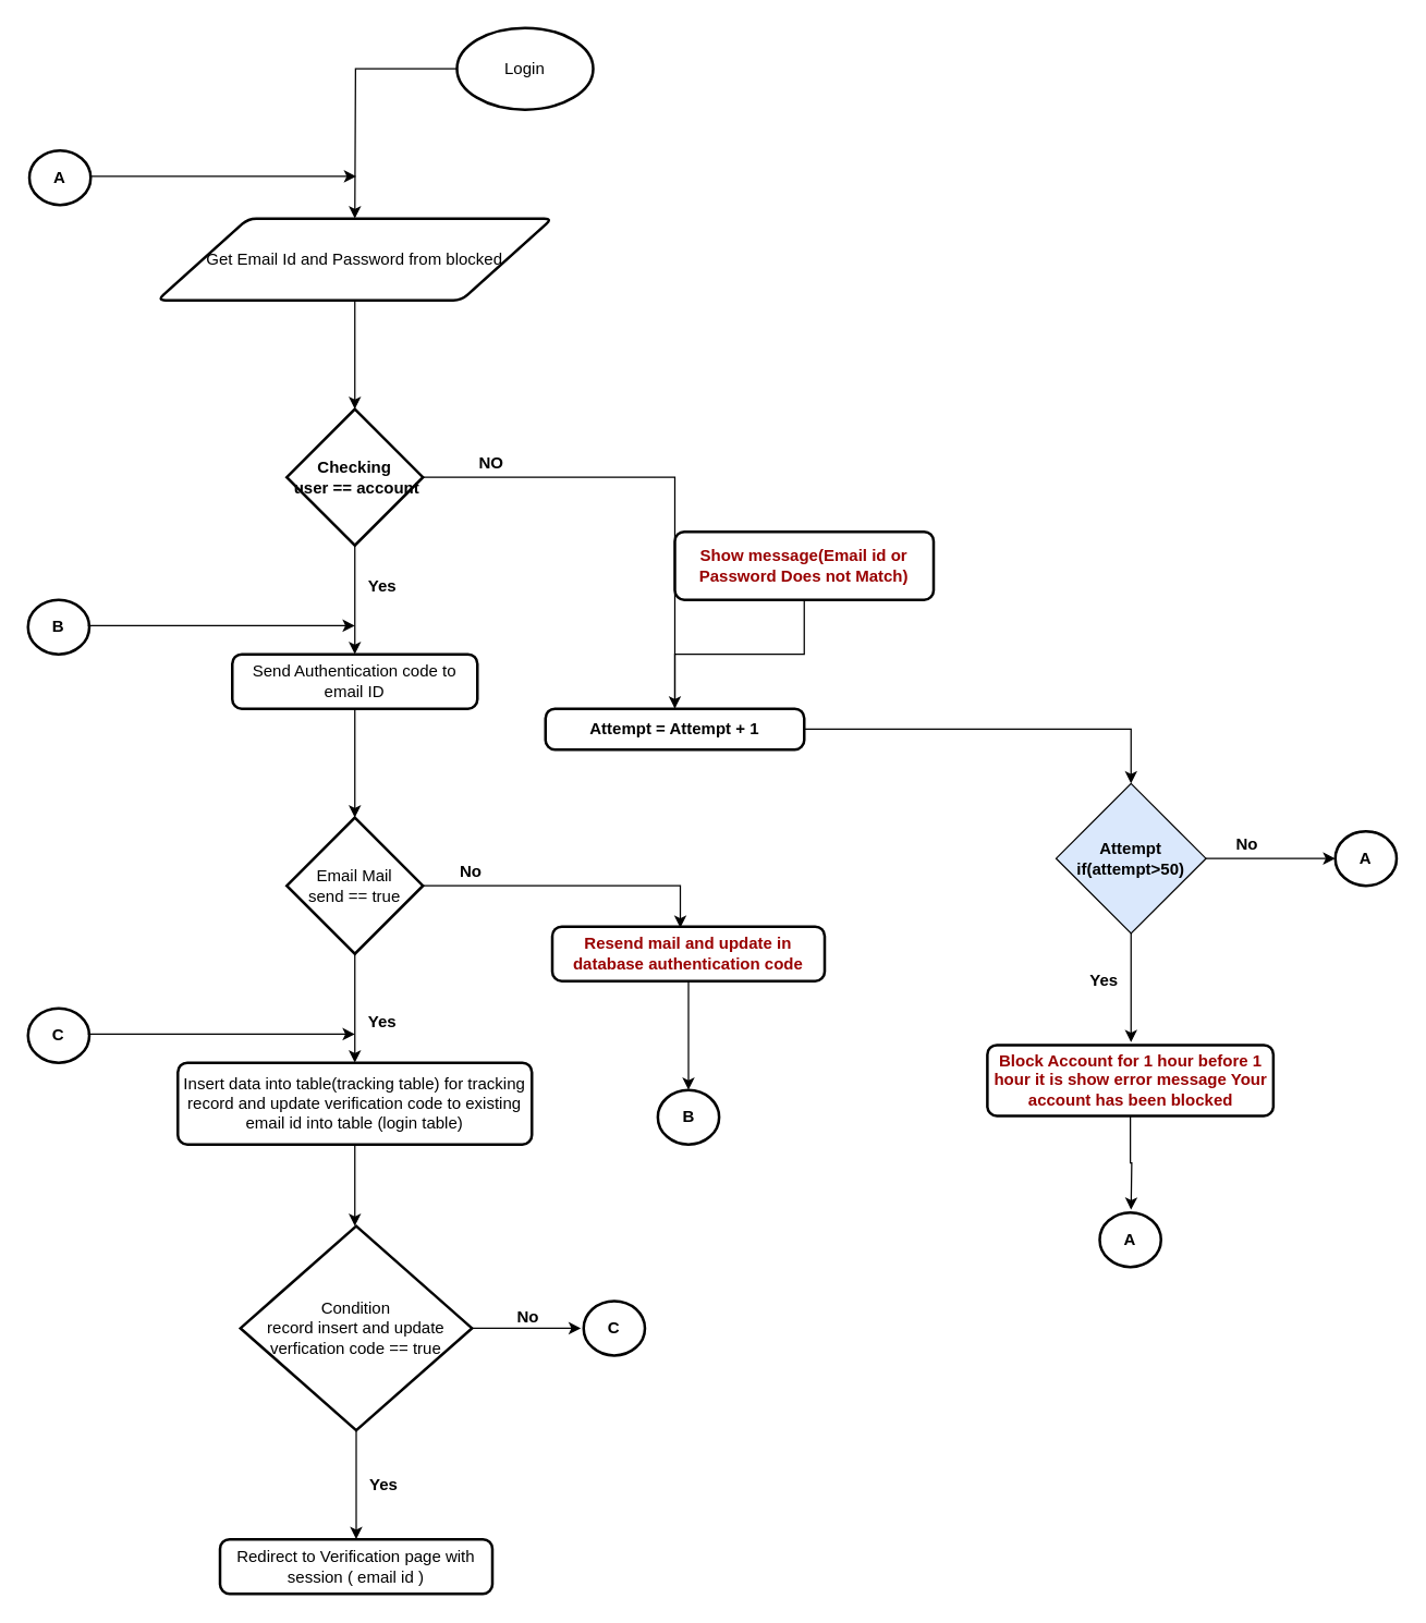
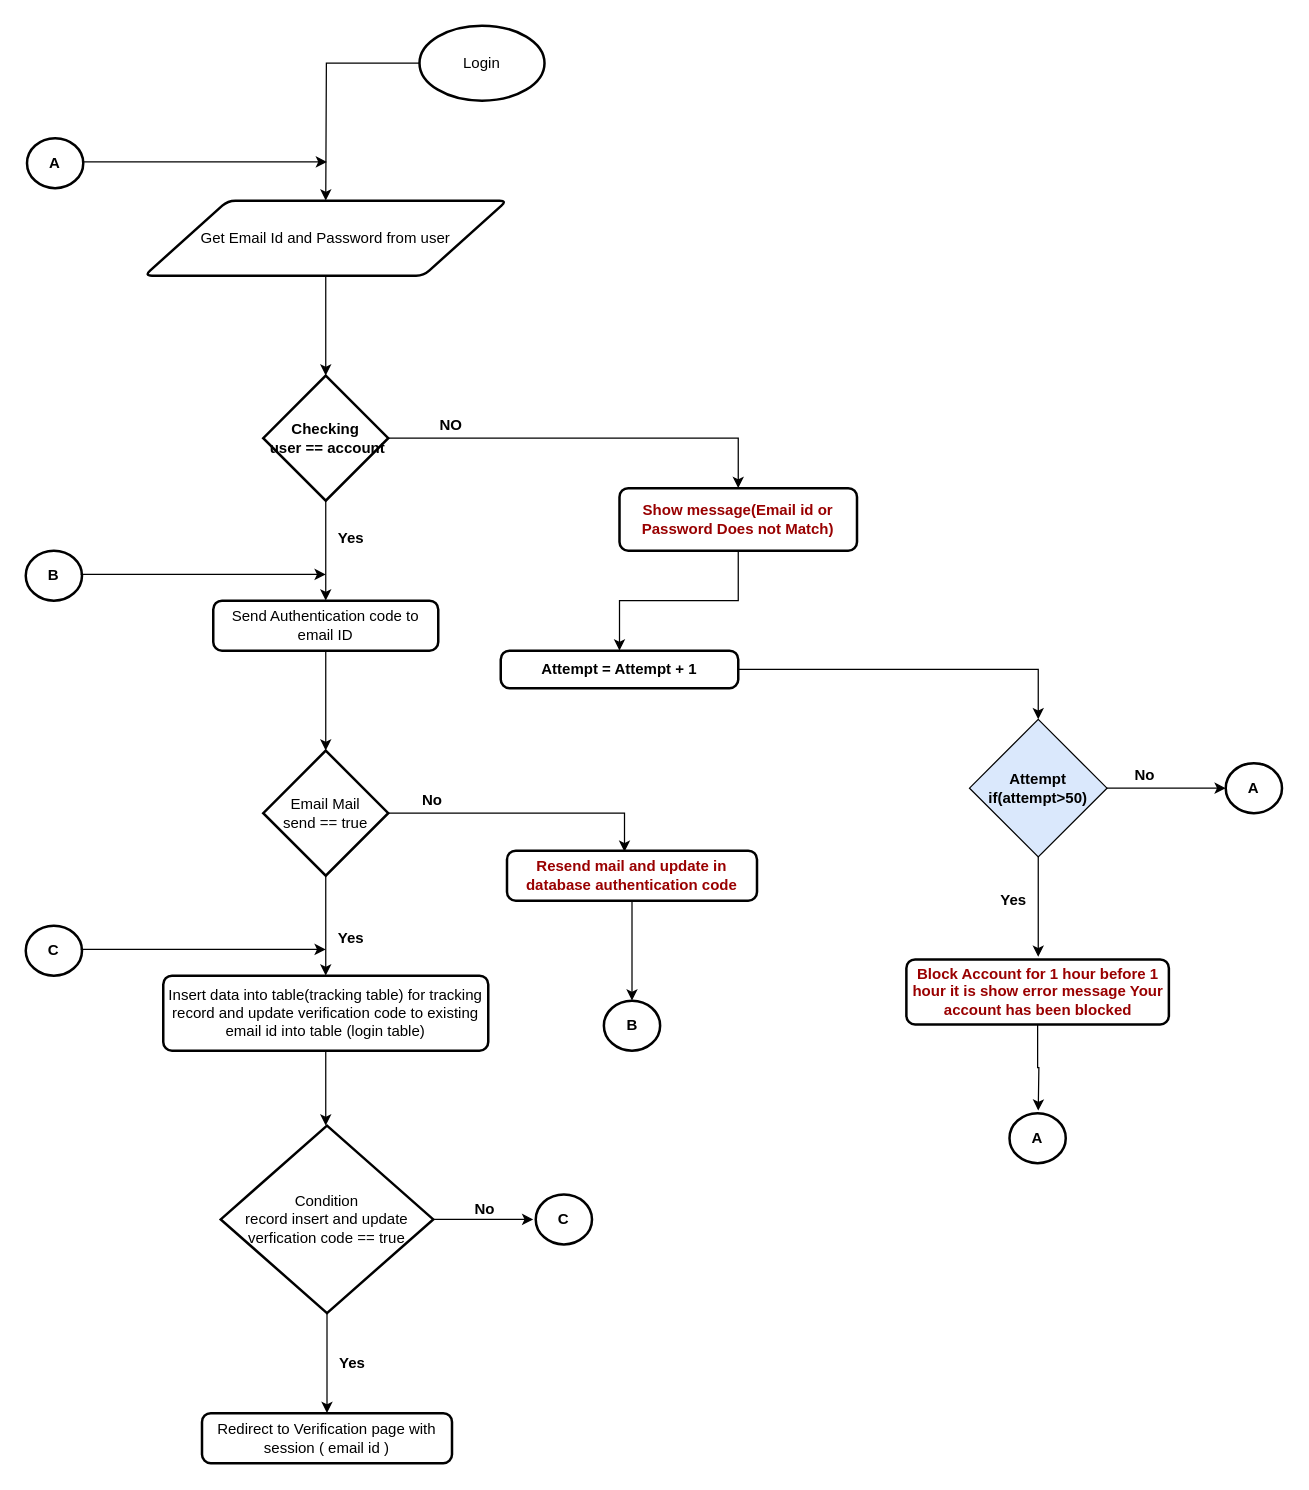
- <mxCell id="5" value="Get Email Id and Password from blocked" style="shape=parallelogram;html=1;strokeWidth=2;perimeter=parallelogramPerimeter;whiteSpace=wrap;rounded=1;arcSize=12;size=0.23;" vertex="1" parent="1"><mxGeometry x="115" y="160" width="290" height="60" as="geometry" /></mxCell>
+ <mxCell id="5" value="Get Email Id and Password from user" style="shape=parallelogram;html=1;strokeWidth=2;perimeter=parallelogramPerimeter;whiteSpace=wrap;rounded=1;arcSize=12;size=0.23;" vertex="1" parent="1"><mxGeometry x="115" y="160" width="290" height="60" as="geometry" /></mxCell>
- <mxCell id="6" value="" style="edgeStyle=orthogonalEdgeStyle;rounded=0;orthogonalLoop=1;jettySize=auto;html=1;" edge="1" parent="1" source="8" target="12"><mxGeometry relative="1" as="geometry"><mxPoint x="390" y="400" as="targetPoint" /></mxGeometry></mxCell>
+ <mxCell id="6" value="" style="edgeStyle=orthogonalEdgeStyle;rounded=0;orthogonalLoop=1;jettySize=auto;html=1;entryX=0.5;entryY=0;entryDx=0;entryDy=0;" edge="1" parent="1" source="8" target="10"><mxGeometry relative="1" as="geometry"><mxPoint x="390" y="400" as="targetPoint" /></mxGeometry></mxCell>
- <mxCell id="9" value="" style="edgeStyle=orthogonalEdgeStyle;rounded=0;orthogonalLoop=1;jettySize=auto;html=1;endArrow=none;" edge="1" parent="1" source="10" target="12"><mxGeometry relative="1" as="geometry" /></mxCell>
+ <mxCell id="9" value="" style="edgeStyle=orthogonalEdgeStyle;rounded=0;orthogonalLoop=1;jettySize=auto;html=1;" edge="1" parent="1" source="10" target="12"><mxGeometry relative="1" as="geometry" /></mxCell>
